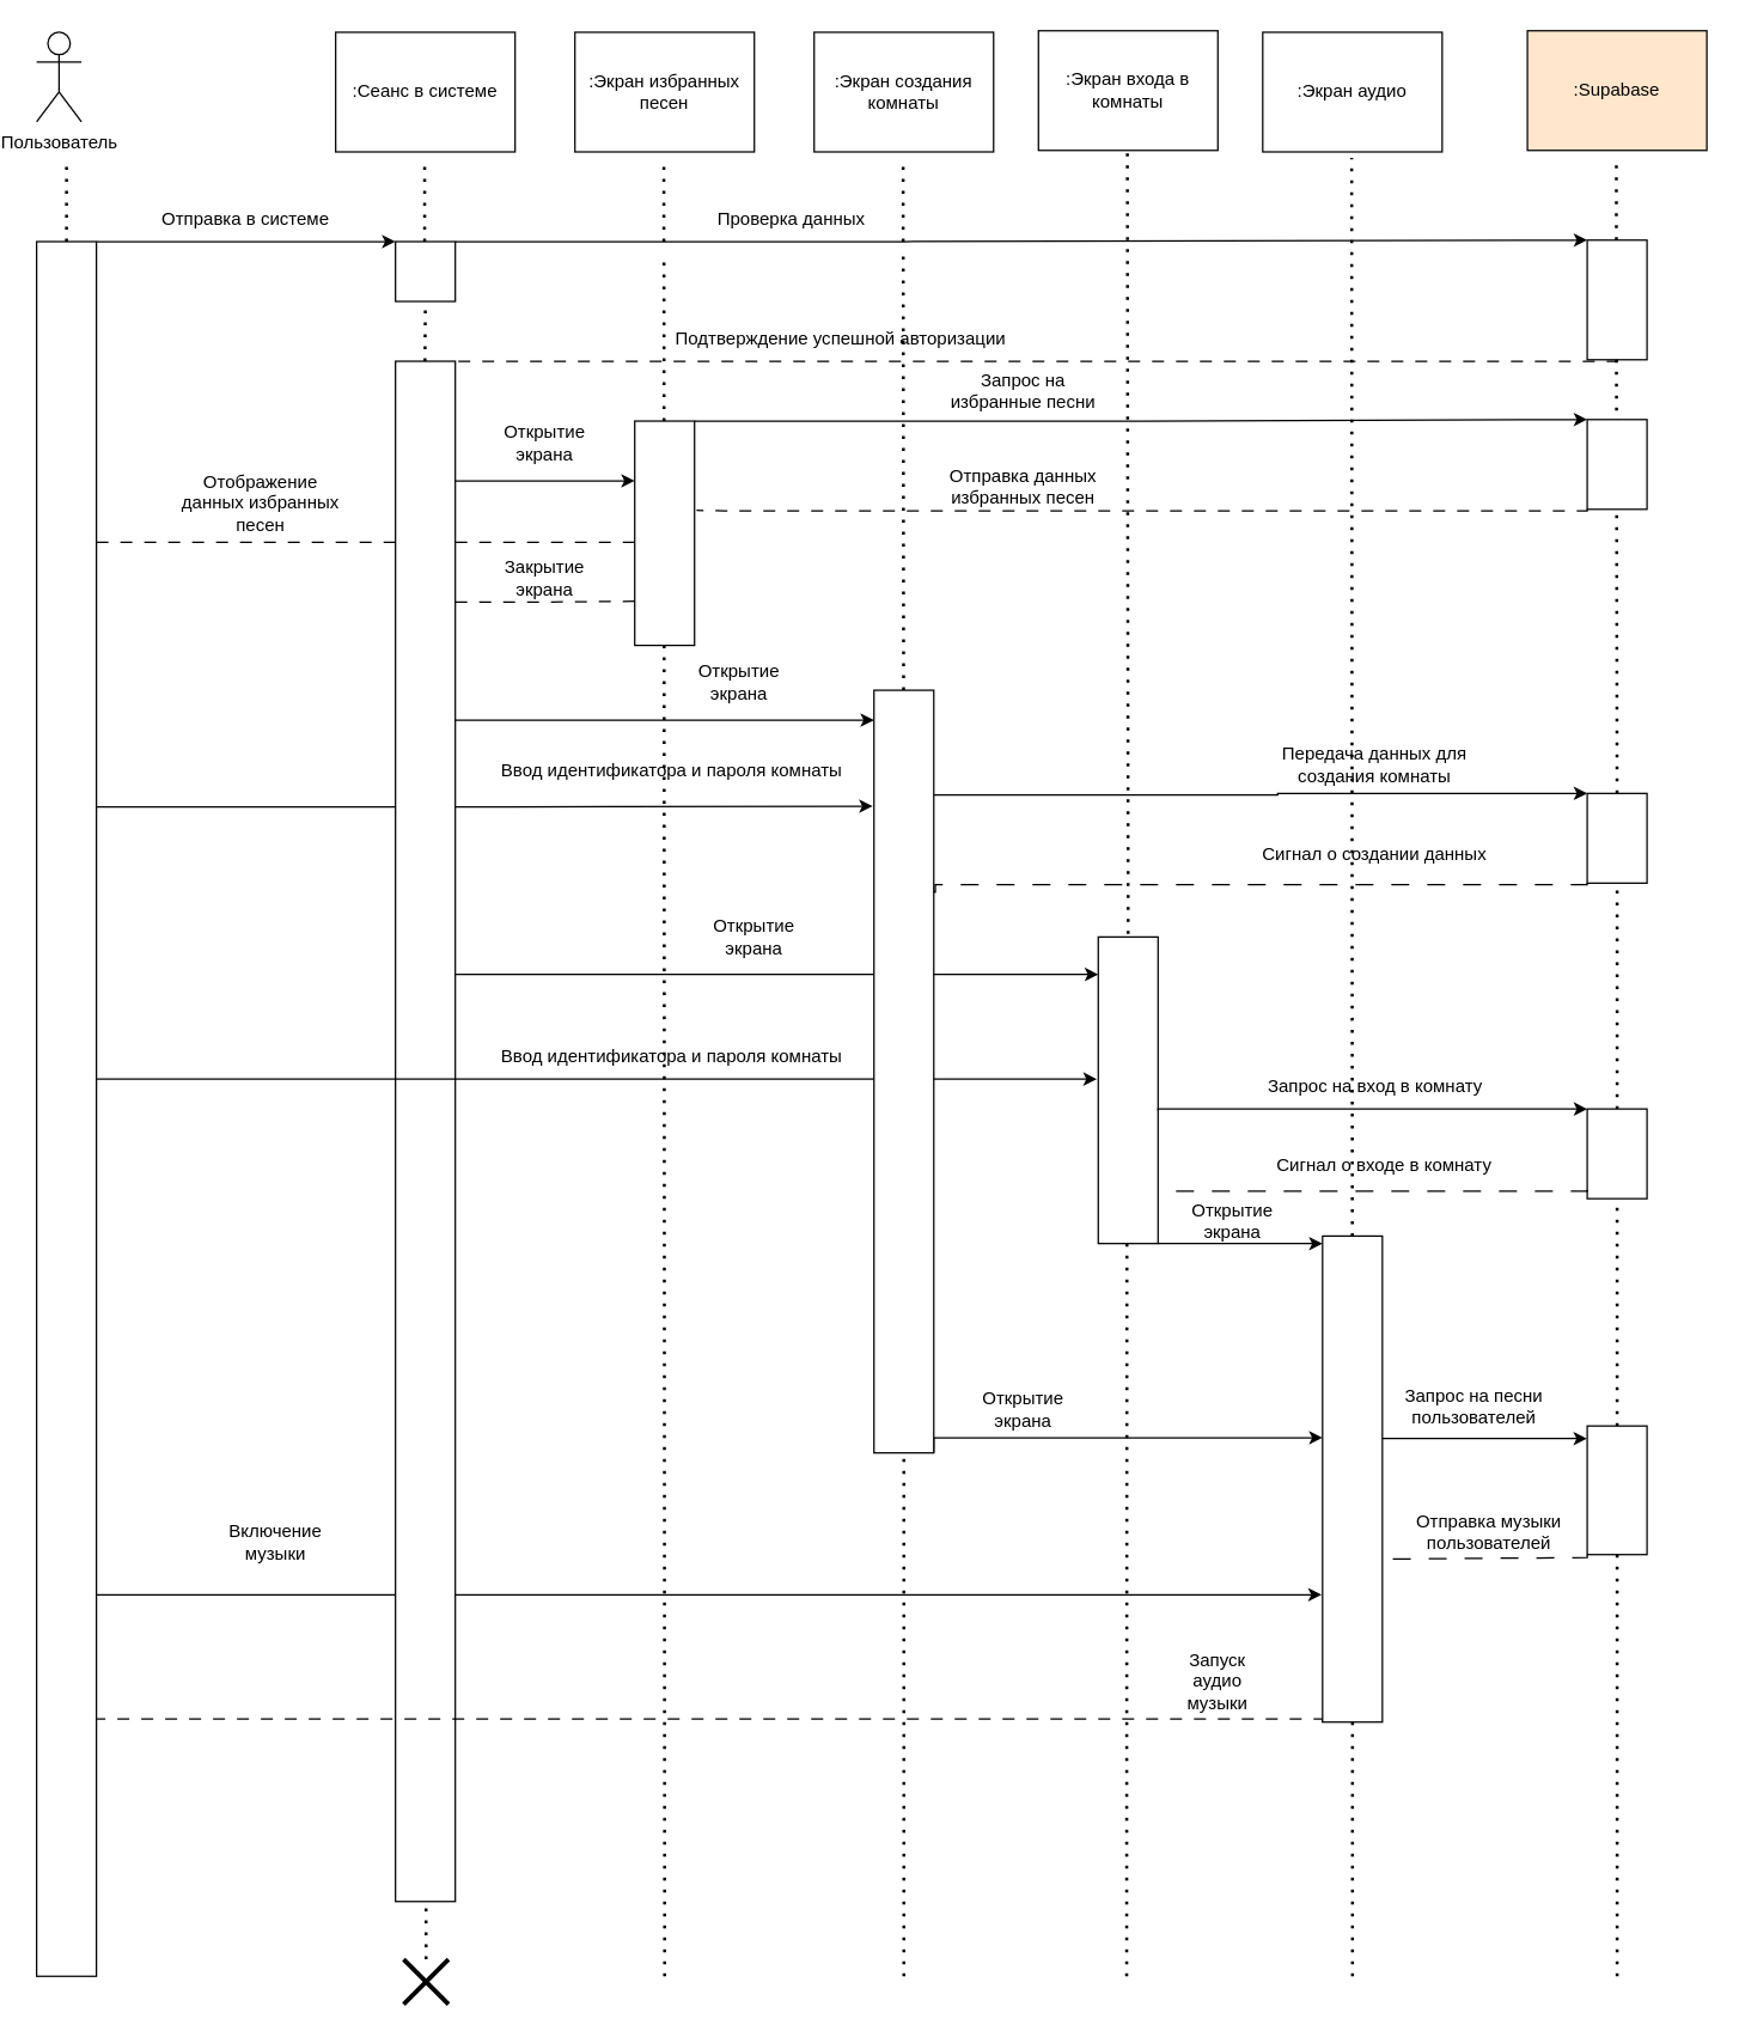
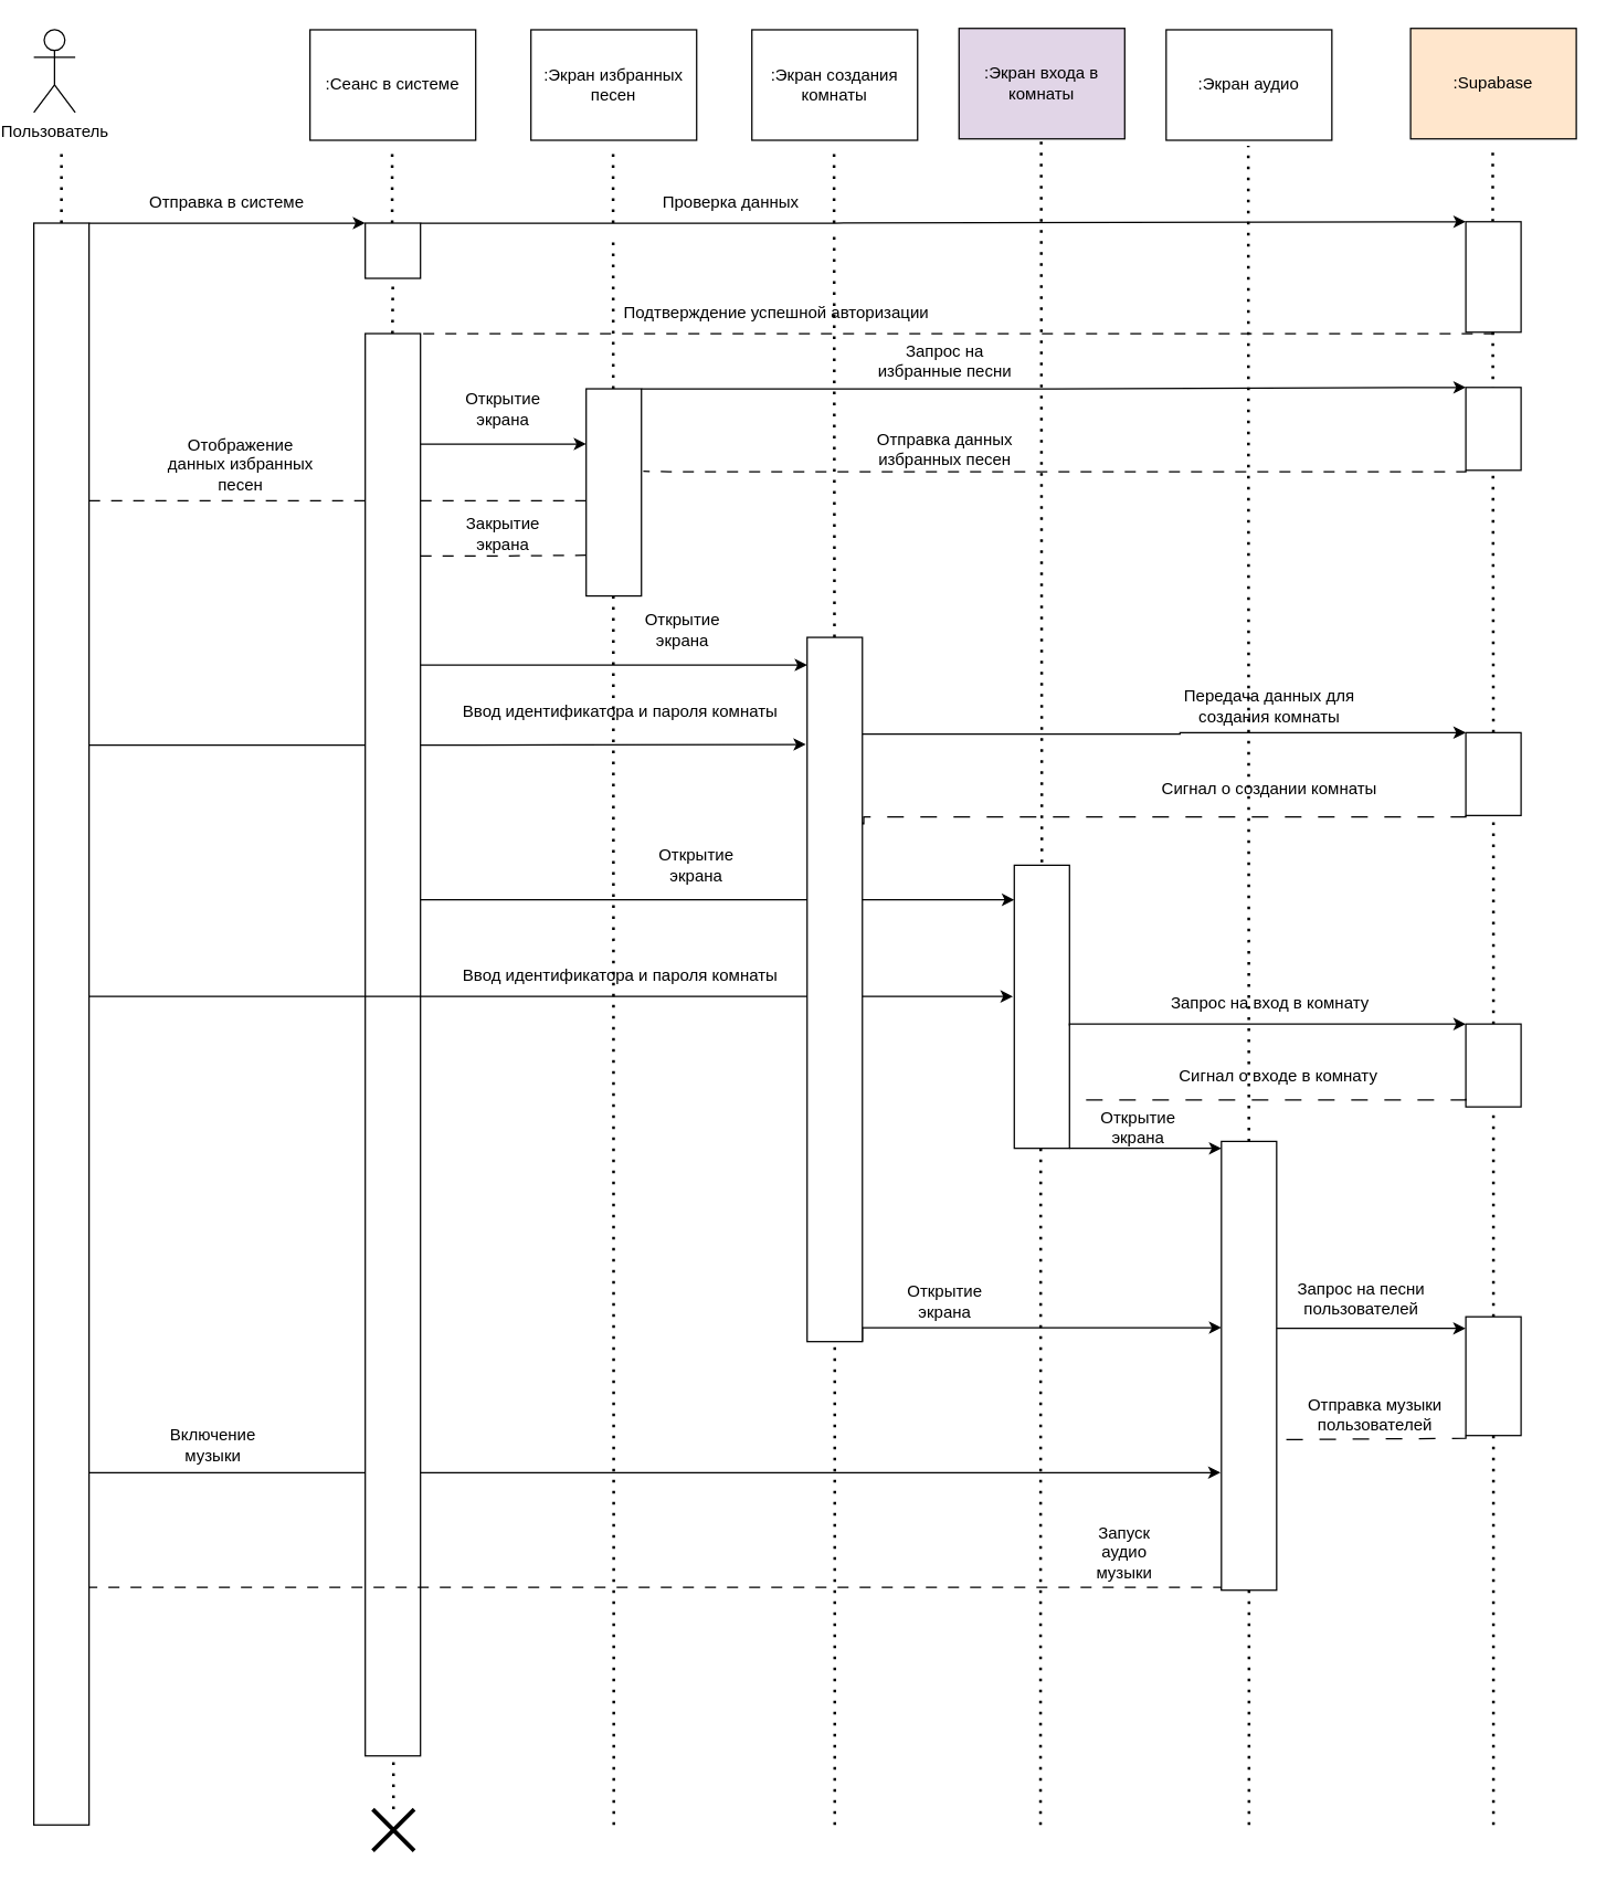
- <mxCell id="57" value=":Экран входа в комнаты" style="rounded=0;whiteSpace=wrap;html=1;" vertex="1" parent="1"><mxGeometry x="690" y="20" width="120" height="80" as="geometry" /></mxCell>
+ <mxCell id="57" value=":Экран входа в комнаты" style="rounded=0;whiteSpace=wrap;html=1;fillColor=#e1d5e7;" vertex="1" parent="1"><mxGeometry x="690" y="20" width="120" height="80" as="geometry" /></mxCell>
- <mxCell id="52" value="Сигнал о создании данных" style="text;html=1;align=center;verticalAlign=middle;whiteSpace=wrap;rounded=0;" vertex="1" parent="1"><mxGeometry x="830" y="556" width="170" height="30" as="geometry" /></mxCell>
+ <mxCell id="52" value="Сигнал о создании комнаты" style="text;html=1;align=center;verticalAlign=middle;whiteSpace=wrap;rounded=0;" vertex="1" parent="1"><mxGeometry x="830" y="556" width="170" height="30" as="geometry" /></mxCell>
- <mxCell id="79" value="Включение музыки" style="text;html=1;align=center;verticalAlign=middle;whiteSpace=wrap;rounded=0;" vertex="1" parent="1"><mxGeometry x="150" y="1016" width="60" height="30" as="geometry" /></mxCell>
+ <mxCell id="79" value="Включение музыки" style="text;html=1;align=center;verticalAlign=middle;whiteSpace=wrap;rounded=0;" vertex="1" parent="1"><mxGeometry x="120" y="1031" width="60" height="30" as="geometry" /></mxCell>
